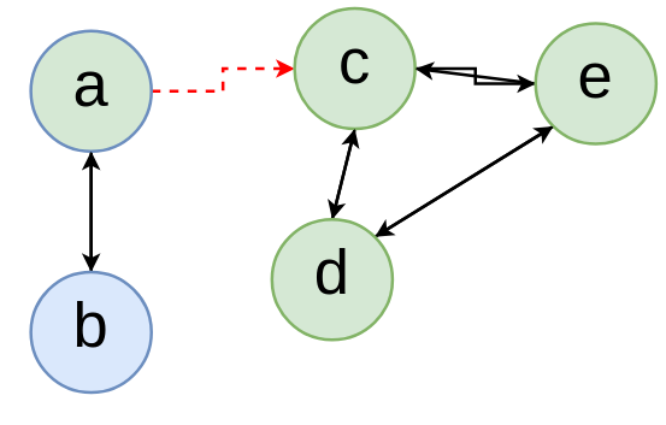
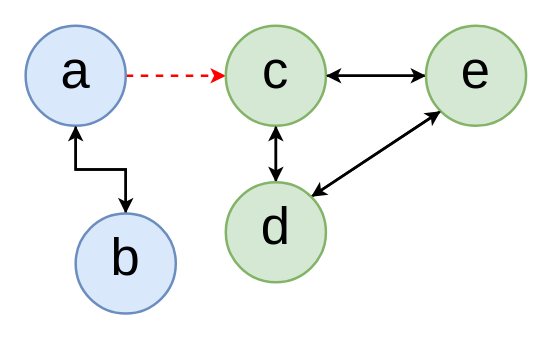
- <mxCell id="9" value="c" style="ellipse;whiteSpace=wrap;html=1;aspect=fixed;strokeWidth=2;fillColor=#d5e8d4;strokeColor=#82b366;fontSize=42;spacingTop=-8;" vertex="1" parent="1"><mxGeometry x="195" y="5" width="80" height="80" as="geometry" /></mxCell>
+ <mxCell id="9" value="c" style="ellipse;whiteSpace=wrap;html=1;aspect=fixed;strokeWidth=2;fillColor=#d5e8d4;strokeColor=#82b366;fontSize=42;spacingTop=-8;" vertex="1" parent="1"><mxGeometry x="180" y="20" width="80" height="80" as="geometry" /></mxCell>
- <mxCell id="12" value="e" style="ellipse;whiteSpace=wrap;html=1;aspect=fixed;strokeWidth=2;fillColor=#d5e8d4;strokeColor=#82b366;fontSize=42;spacingTop=-8;" vertex="1" parent="1"><mxGeometry x="355" y="15" width="80" height="80" as="geometry" /></mxCell>
+ <mxCell id="12" value="e" style="ellipse;whiteSpace=wrap;html=1;aspect=fixed;strokeWidth=2;fillColor=#d5e8d4;strokeColor=#82b366;fontSize=42;spacingTop=-8;" vertex="1" parent="1"><mxGeometry x="340" y="20" width="80" height="80" as="geometry" /></mxCell>
- <mxCell id="4" value="&lt;font style=&quot;font-size: 42px&quot;&gt;a&lt;/font&gt;" style="ellipse;whiteSpace=wrap;html=1;aspect=fixed;strokeWidth=2;fillColor=#d5e8d4;strokeColor=#6c8ebf;spacingTop=-8;" vertex="1" parent="1"><mxGeometry x="20" y="20" width="80" height="80" as="geometry" /></mxCell>
+ <mxCell id="4" value="&lt;font style=&quot;font-size: 42px&quot;&gt;a&lt;/font&gt;" style="ellipse;whiteSpace=wrap;html=1;aspect=fixed;strokeWidth=2;fillColor=#dae8fc;strokeColor=#6c8ebf;spacingTop=-8;" vertex="1" parent="1"><mxGeometry x="20" y="20" width="80" height="80" as="geometry" /></mxCell>
- <mxCell id="6" value="&lt;font style=&quot;font-size: 42px&quot;&gt;b&lt;/font&gt;" style="ellipse;whiteSpace=wrap;html=1;aspect=fixed;strokeWidth=2;fillColor=#dae8fc;strokeColor=#6c8ebf;spacingTop=-8;" vertex="1" parent="1"><mxGeometry x="20" y="180" width="80" height="80" as="geometry" /></mxCell>
+ <mxCell id="6" value="&lt;font style=&quot;font-size: 42px&quot;&gt;b&lt;/font&gt;" style="ellipse;whiteSpace=wrap;html=1;aspect=fixed;strokeWidth=2;fillColor=#dae8fc;strokeColor=#6c8ebf;spacingTop=-8;" vertex="1" parent="1"><mxGeometry x="60" y="170" width="80" height="80" as="geometry" /></mxCell>
